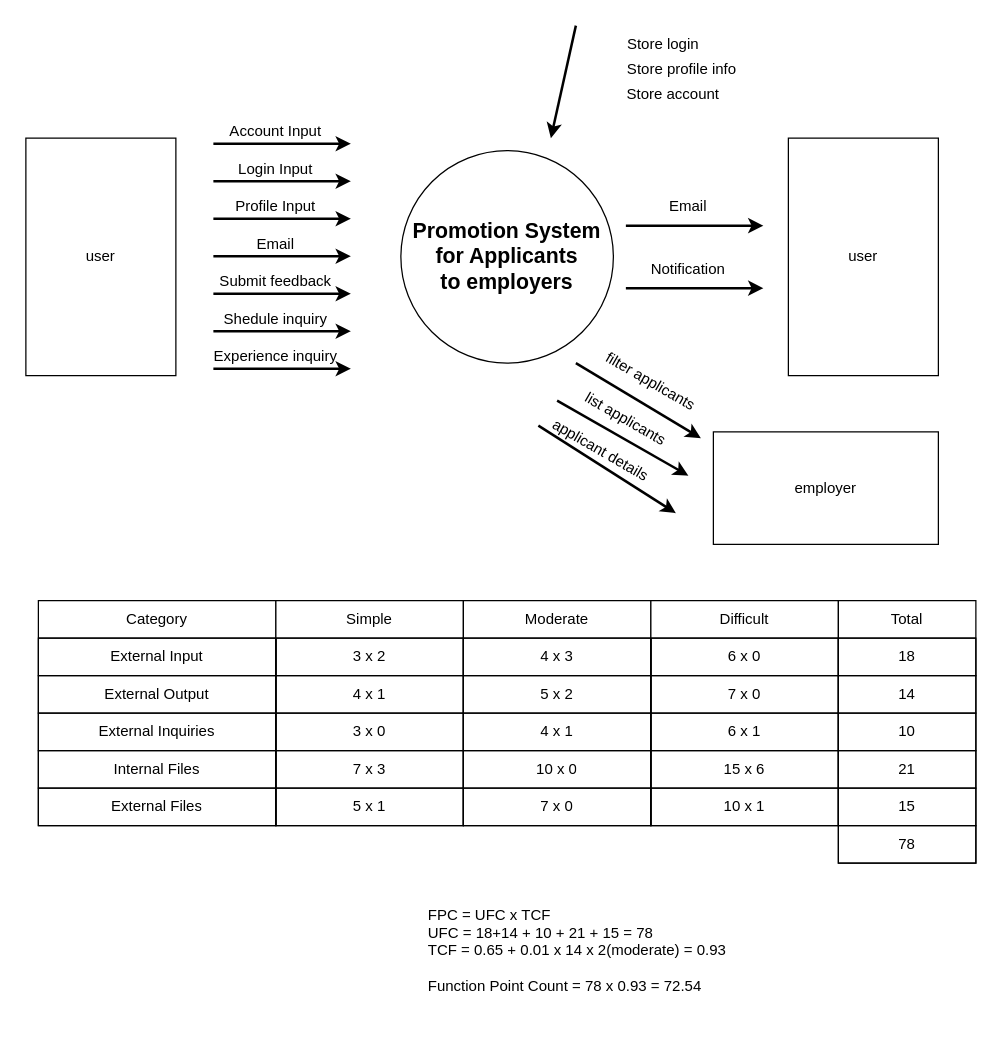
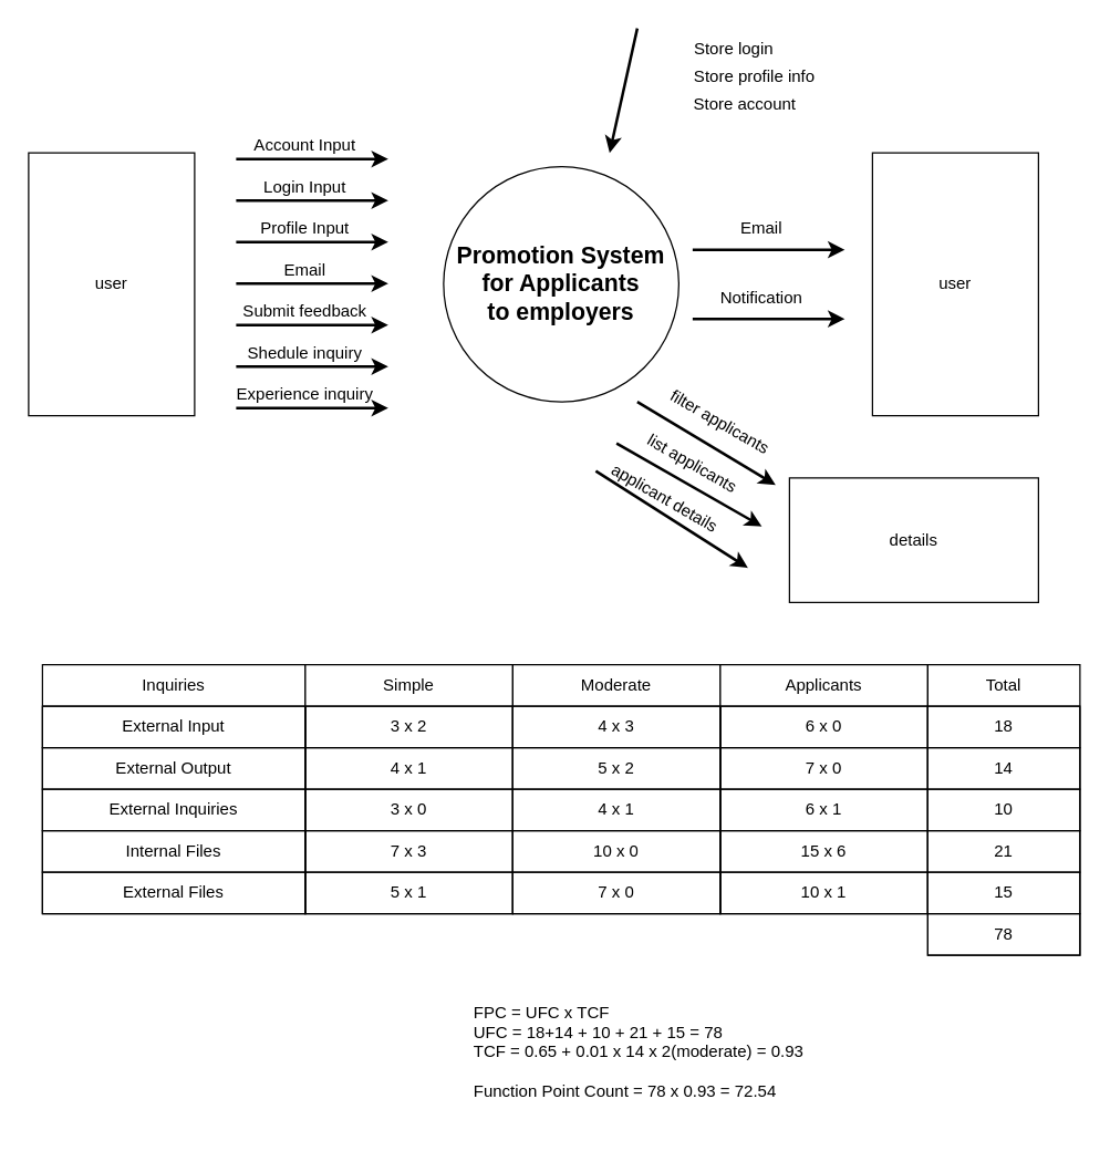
- <mxCell id="5" value="employer" style="rounded=0;whiteSpace=wrap;html=1;" vertex="1" parent="1"><mxGeometry x="570" y="345" width="180" height="90" as="geometry" /></mxCell>
+ <mxCell id="5" value="details" style="rounded=0;whiteSpace=wrap;html=1;" vertex="1" parent="1"><mxGeometry x="570" y="345" width="180" height="90" as="geometry" /></mxCell>
- <mxCell id="34" value="Category" style="swimlane;fontStyle=0;childLayout=stackLayout;horizontal=1;startSize=30;horizontalStack=0;resizeParent=1;resizeParentMax=0;resizeLast=0;collapsible=1;marginBottom=0;whiteSpace=wrap;html=1;" vertex="1" parent="1"><mxGeometry x="30" y="480" width="190" height="180" as="geometry" /></mxCell>
+ <mxCell id="34" value="Inquiries" style="swimlane;fontStyle=0;childLayout=stackLayout;horizontal=1;startSize=30;horizontalStack=0;resizeParent=1;resizeParentMax=0;resizeLast=0;collapsible=1;marginBottom=0;whiteSpace=wrap;html=1;" vertex="1" parent="1"><mxGeometry x="30" y="480" width="190" height="180" as="geometry" /></mxCell>
- <mxCell id="52" value="Difficult" style="swimlane;fontStyle=0;childLayout=stackLayout;horizontal=1;startSize=30;horizontalStack=0;resizeParent=1;resizeParentMax=0;resizeLast=0;collapsible=1;marginBottom=0;whiteSpace=wrap;html=1;" vertex="1" parent="1"><mxGeometry x="520" y="480" width="150" height="180" as="geometry" /></mxCell>
+ <mxCell id="52" value="Applicants" style="swimlane;fontStyle=0;childLayout=stackLayout;horizontal=1;startSize=30;horizontalStack=0;resizeParent=1;resizeParentMax=0;resizeLast=0;collapsible=1;marginBottom=0;whiteSpace=wrap;html=1;" vertex="1" parent="1"><mxGeometry x="520" y="480" width="150" height="180" as="geometry" /></mxCell>
